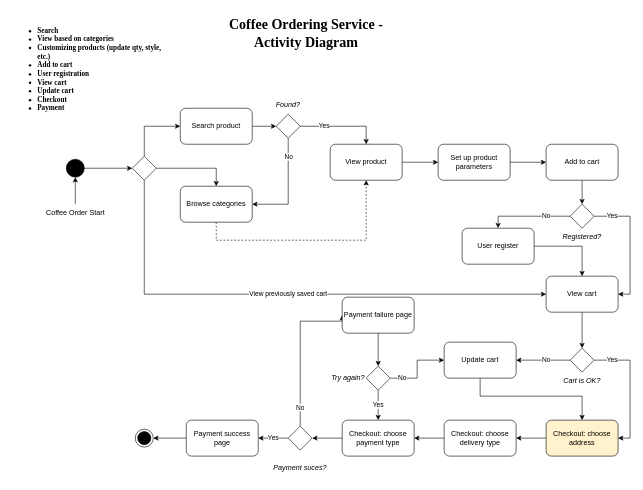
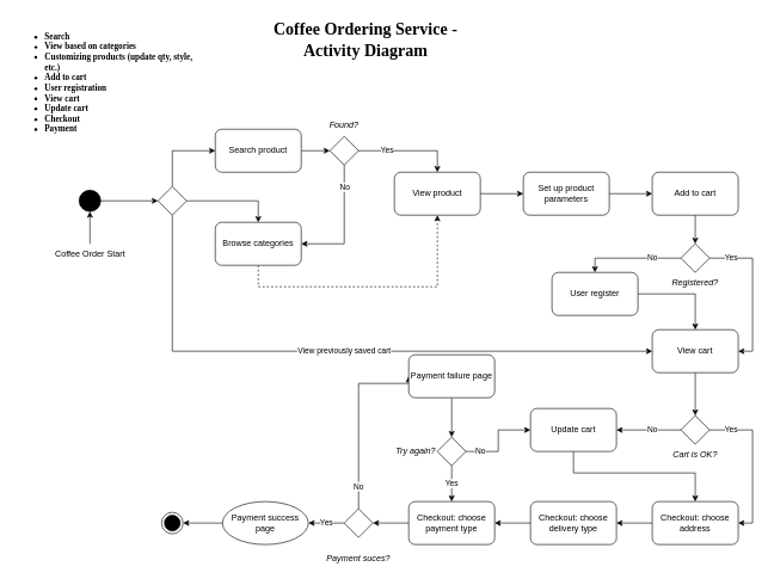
- <mxCell id="56" value="Payment success page" style="rounded=1;whiteSpace=wrap;html=1;" vertex="1" parent="1"><mxGeometry x="310" y="700" width="120" height="60" as="geometry" /></mxCell>
+ <mxCell id="56" value="Payment success page" style="ellipse;whiteSpace=wrap;html=1;" vertex="1" parent="1"><mxGeometry x="310" y="700" width="120" height="60" as="geometry" /></mxCell>
- <mxCell id="38" value="Checkout: choose address" style="rounded=1;whiteSpace=wrap;html=1;fillColor=#fff2cc;" vertex="1" parent="1"><mxGeometry x="910" y="700" width="120" height="60" as="geometry" /></mxCell>
+ <mxCell id="38" value="Checkout: choose address" style="rounded=1;whiteSpace=wrap;html=1;" vertex="1" parent="1"><mxGeometry x="910" y="700" width="120" height="60" as="geometry" /></mxCell>
